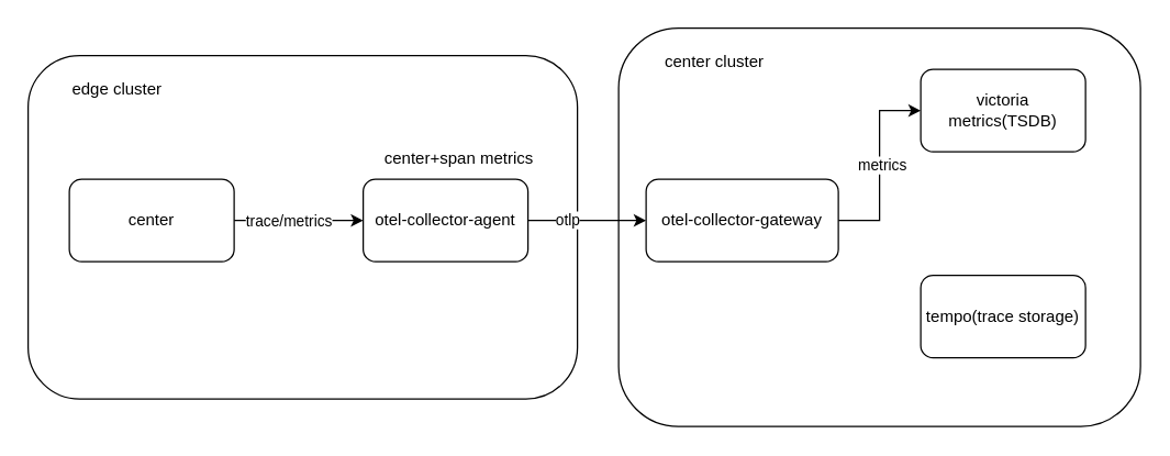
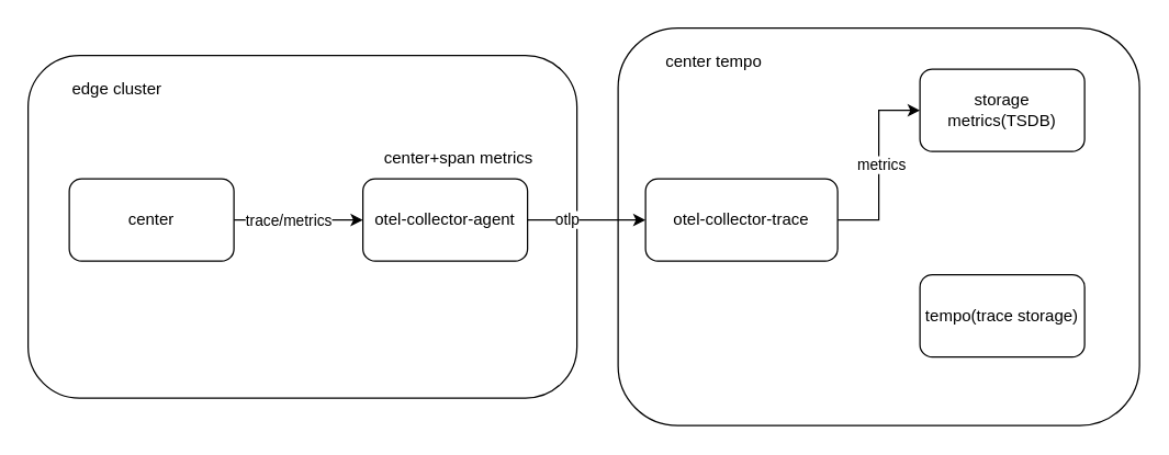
- <mxCell id="17" value="center cluster" style="text;html=1;align=center;verticalAlign=middle;whiteSpace=wrap;rounded=0;" vertex="1" parent="1"><mxGeometry x="470" y="30" width="100" height="30" as="geometry" /></mxCell>
+ <mxCell id="17" value="center tempo" style="text;html=1;align=center;verticalAlign=middle;whiteSpace=wrap;rounded=0;" vertex="1" parent="1"><mxGeometry x="470" y="30" width="100" height="30" as="geometry" /></mxCell>
- <mxCell id="15" value="victoria metrics(TSDB)" style="rounded=1;whiteSpace=wrap;html=1;" vertex="1" parent="1"><mxGeometry x="670" y="50" width="120" height="60" as="geometry" /></mxCell>
+ <mxCell id="15" value="storage metrics(TSDB)" style="rounded=1;whiteSpace=wrap;html=1;" vertex="1" parent="1"><mxGeometry x="670" y="50" width="120" height="60" as="geometry" /></mxCell>
- <mxCell id="12" value="otel-collector-gateway" style="rounded=1;whiteSpace=wrap;html=1;" vertex="1" parent="1"><mxGeometry x="470" y="130" width="140" height="60" as="geometry" /></mxCell>
+ <mxCell id="12" value="otel-collector-trace" style="rounded=1;whiteSpace=wrap;html=1;" vertex="1" parent="1"><mxGeometry x="470" y="130" width="140" height="60" as="geometry" /></mxCell>
